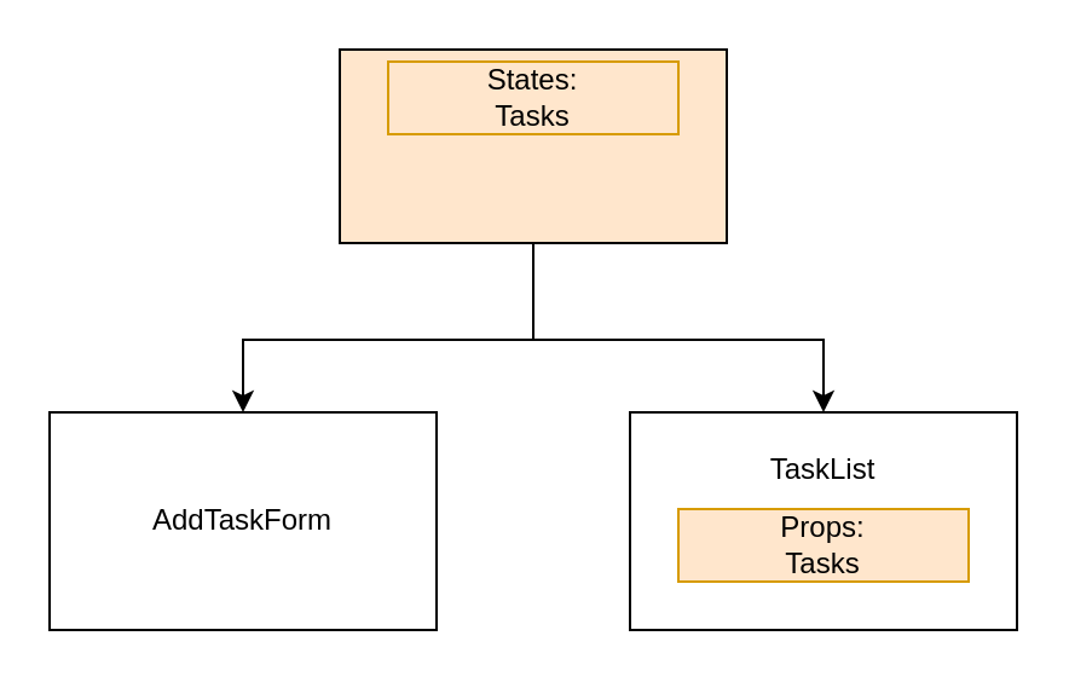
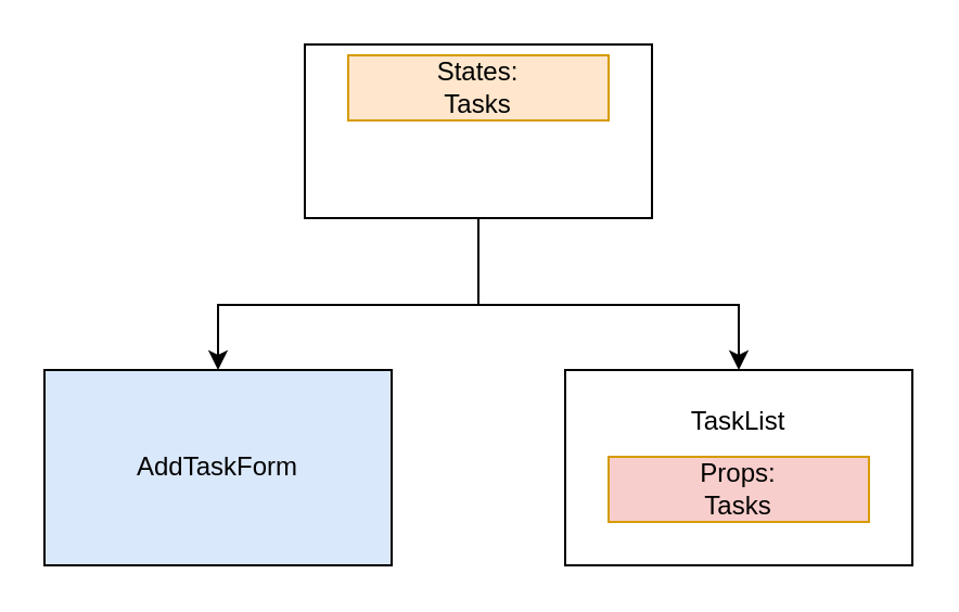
- <mxCell id="2" value="App&lt;br&gt;&lt;br&gt;&lt;br&gt;" style="rounded=0;whiteSpace=wrap;html=1;fillColor=#ffe6cc;" vertex="1" parent="1"><mxGeometry x="140" y="20" width="160" height="80" as="geometry" /></mxCell>
+ <mxCell id="2" value="App&lt;br&gt;&lt;br&gt;&lt;br&gt;" style="rounded=0;whiteSpace=wrap;html=1;" vertex="1" parent="1"><mxGeometry x="140" y="20" width="160" height="80" as="geometry" /></mxCell>
- <mxCell id="3" value="AddTaskForm" style="rounded=0;whiteSpace=wrap;html=1;" vertex="1" parent="1"><mxGeometry x="20" y="170" width="160" height="90" as="geometry" /></mxCell>
+ <mxCell id="3" value="AddTaskForm" style="rounded=0;whiteSpace=wrap;html=1;fillColor=#dae8fc;" vertex="1" parent="1"><mxGeometry x="20" y="170" width="160" height="90" as="geometry" /></mxCell>
- <mxCell id="8" value="Props:&lt;br&gt;Tasks" style="rounded=0;whiteSpace=wrap;html=1;fillColor=#ffe6cc;strokeColor=#d79b00;" vertex="1" parent="1"><mxGeometry x="280" y="210" width="120" height="30" as="geometry" /></mxCell>
+ <mxCell id="8" value="Props:&lt;br&gt;Tasks" style="rounded=0;whiteSpace=wrap;html=1;fillColor=#f8cecc;strokeColor=#d79b00;" vertex="1" parent="1"><mxGeometry x="280" y="210" width="120" height="30" as="geometry" /></mxCell>
